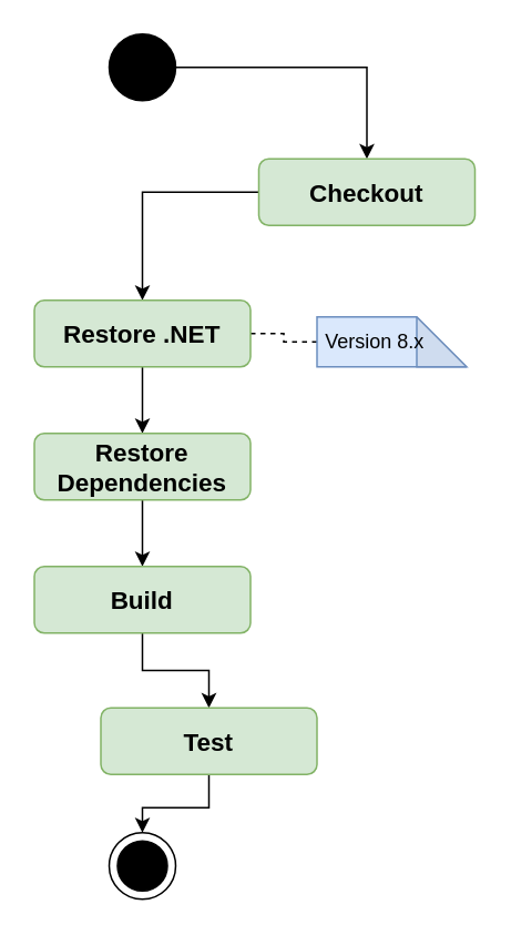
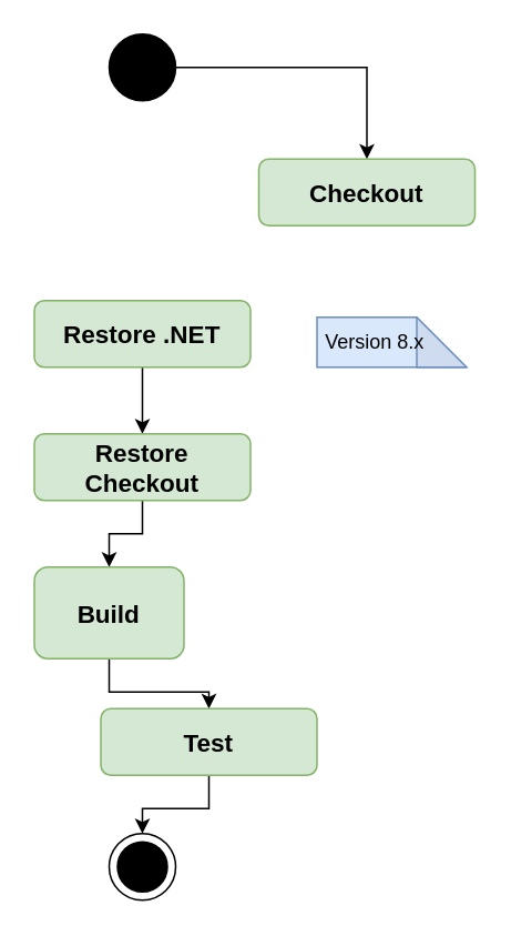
- <mxCell id="4" style="edgeStyle=orthogonalEdgeStyle;rounded=0;orthogonalLoop=1;jettySize=auto;html=1;entryX=0.5;entryY=0;entryDx=0;entryDy=0;" parent="1" source="5" target="8" edge="1"><mxGeometry relative="1" as="geometry" /></mxCell>
- <mxCell id="7" style="edgeStyle=orthogonalEdgeStyle;rounded=0;orthogonalLoop=1;jettySize=auto;html=1;endArrow=none;endFill=0;dashed=1;" parent="1" source="8" target="17" edge="1"><mxGeometry relative="1" as="geometry" /></mxCell>
- <mxCell id="10" value="&lt;b&gt;&lt;font style=&quot;font-size: 15px;&quot;&gt;Restore Dependencies&lt;/font&gt;&lt;/b&gt;" style="rounded=1;whiteSpace=wrap;html=1;fillColor=#d5e8d4;strokeColor=#82b366;" parent="1" vertex="1"><mxGeometry x="20" y="260" width="130" height="40" as="geometry" /></mxCell>
+ <mxCell id="10" value="&lt;b&gt;&lt;font style=&quot;font-size: 15px;&quot;&gt;Restore Checkout&lt;/font&gt;&lt;/b&gt;" style="rounded=1;whiteSpace=wrap;html=1;fillColor=#d5e8d4;strokeColor=#82b366;" parent="1" vertex="1"><mxGeometry x="20" y="260" width="130" height="40" as="geometry" /></mxCell>
- <mxCell id="12" value="&lt;b&gt;&lt;font style=&quot;font-size: 15px;&quot;&gt;Build&lt;/font&gt;&lt;/b&gt;" style="rounded=1;whiteSpace=wrap;html=1;fillColor=#d5e8d4;strokeColor=#82b366;" parent="1" vertex="1"><mxGeometry x="20" y="340" width="130" height="40" as="geometry" /></mxCell>
+ <mxCell id="12" value="&lt;b&gt;&lt;font style=&quot;font-size: 15px;&quot;&gt;Build&lt;/font&gt;&lt;/b&gt;" style="rounded=1;whiteSpace=wrap;html=1;fillColor=#d5e8d4;strokeColor=#82b366;" parent="1" vertex="1"><mxGeometry x="20" y="340" width="90" height="55" as="geometry" /></mxCell>
